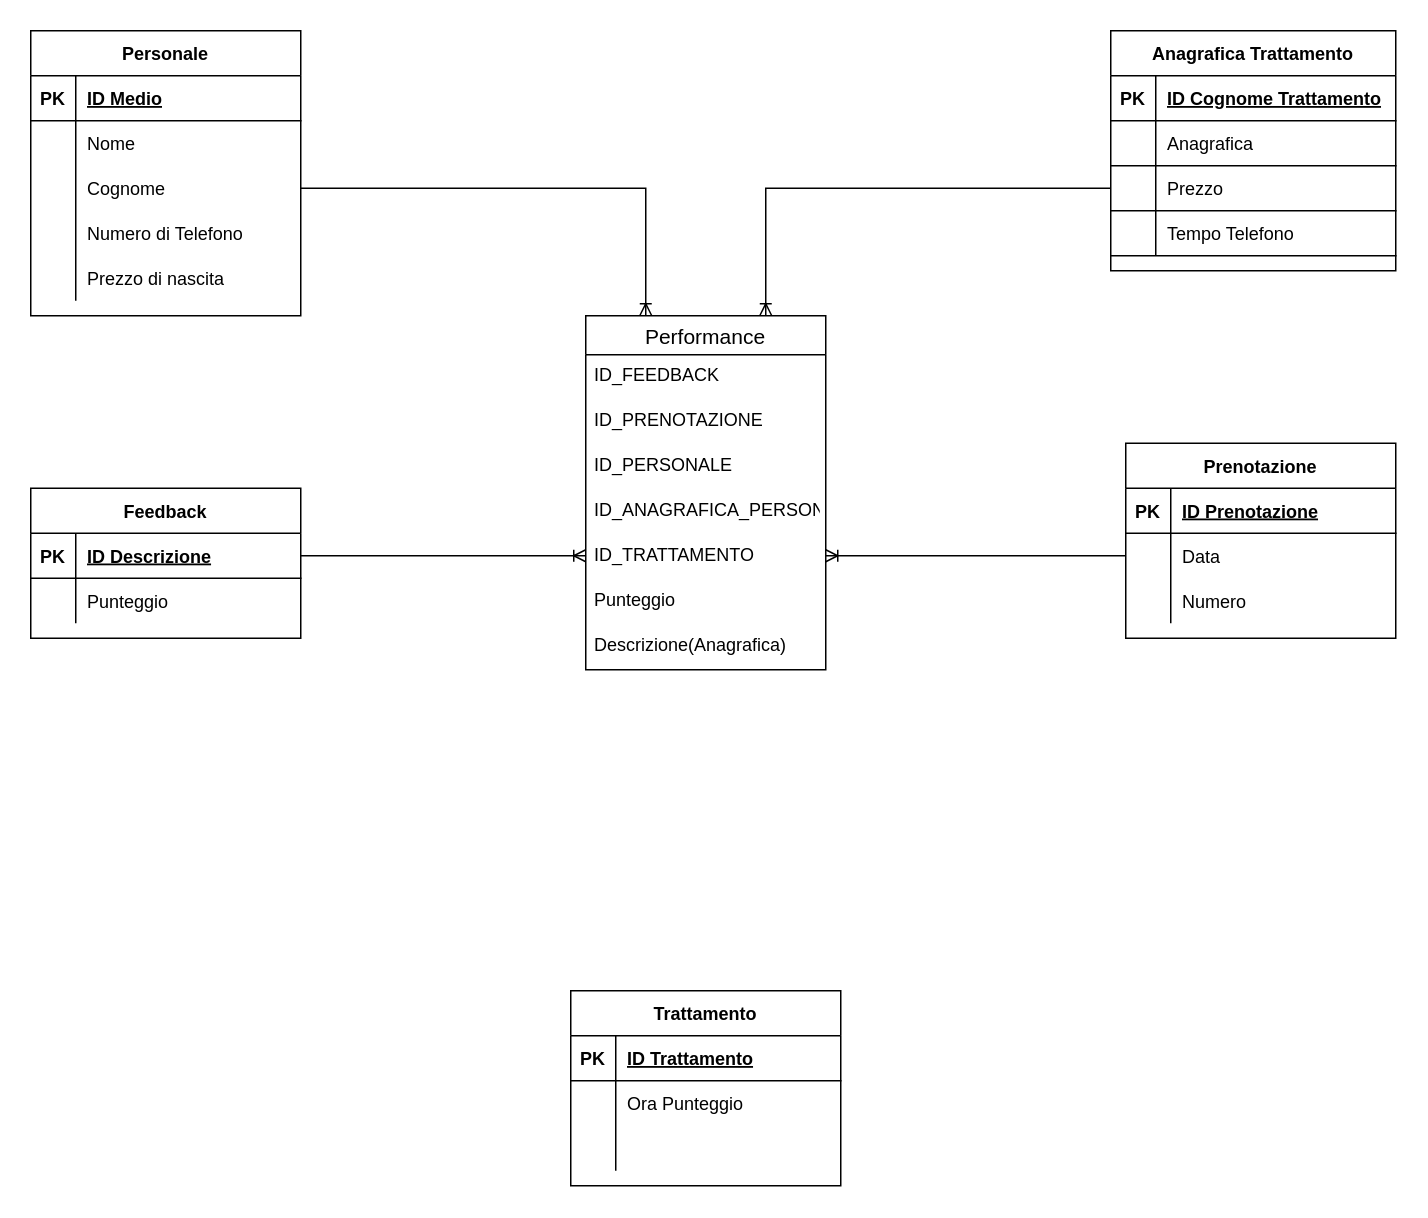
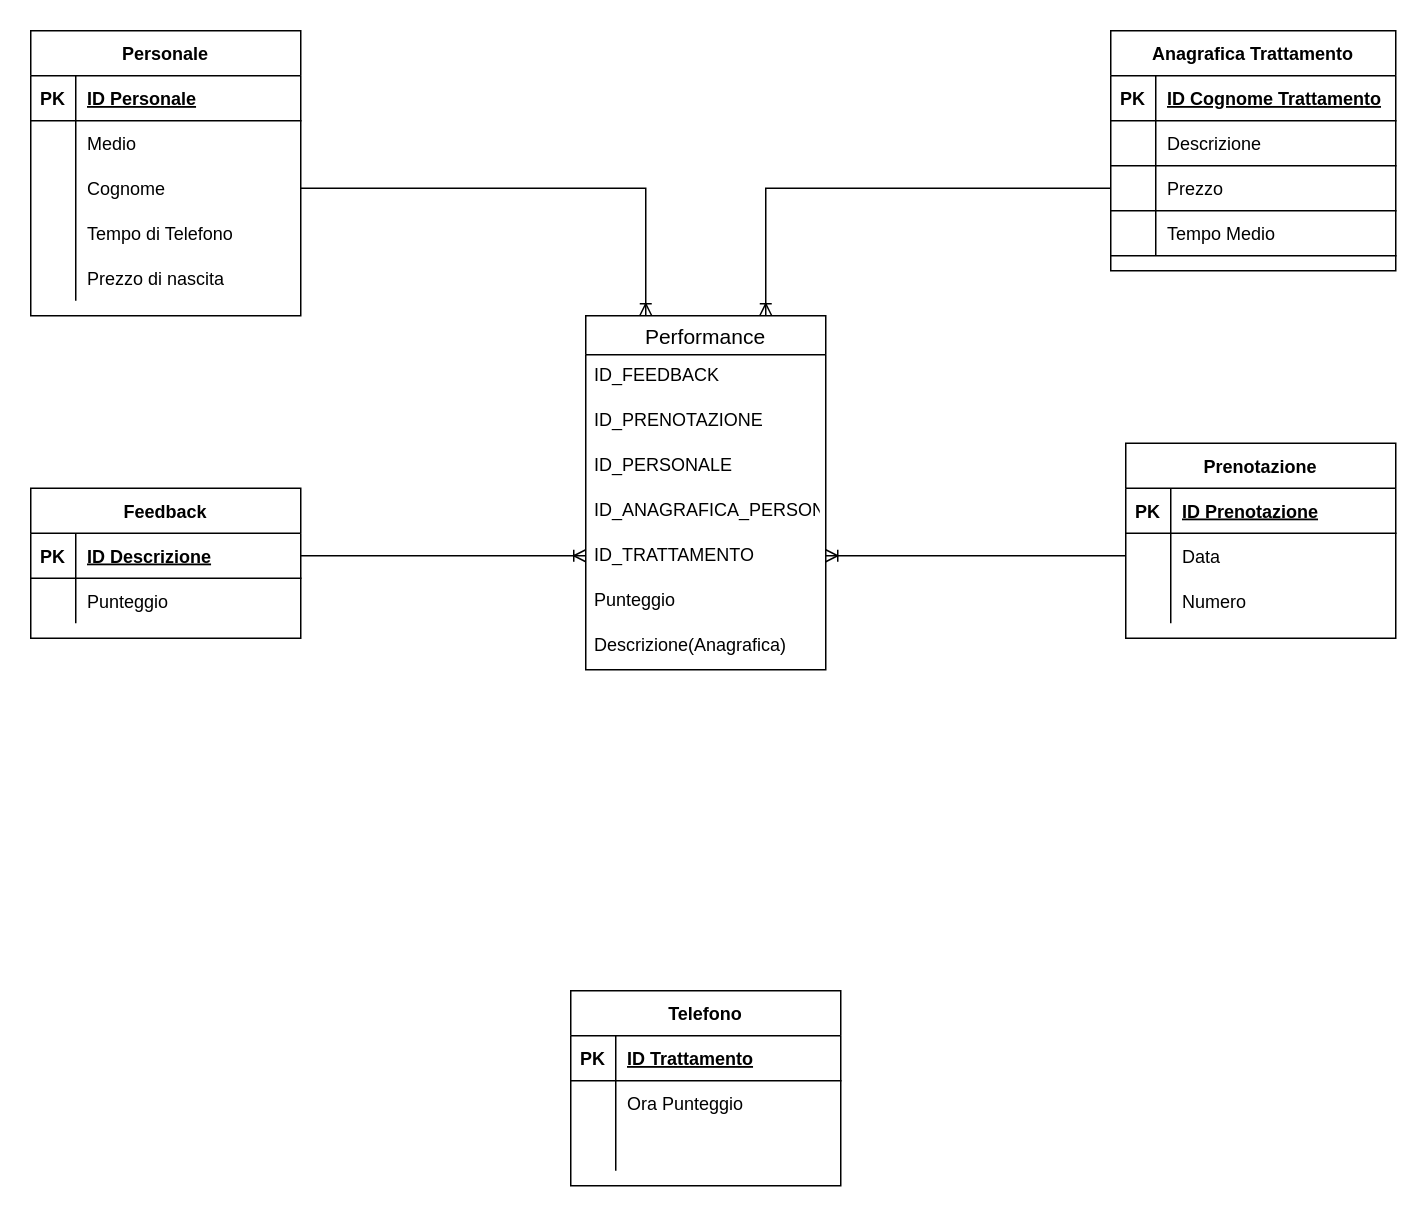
- <mxCell id="43" value="ID Medio" style="shape=partialRectangle;connectable=0;fillColor=none;top=0;left=0;bottom=0;right=0;align=left;spacingLeft=6;fontStyle=5;overflow=hidden;rounded=0;fontSize=12;" vertex="1" parent="41"><mxGeometry x="30" width="150" height="30" as="geometry"><mxRectangle width="150" height="30" as="alternateBounds" /></mxGeometry></mxCell>
+ <mxCell id="43" value="ID Personale" style="shape=partialRectangle;connectable=0;fillColor=none;top=0;left=0;bottom=0;right=0;align=left;spacingLeft=6;fontStyle=5;overflow=hidden;rounded=0;fontSize=12;" vertex="1" parent="41"><mxGeometry x="30" width="150" height="30" as="geometry"><mxRectangle width="150" height="30" as="alternateBounds" /></mxGeometry></mxCell>
- <mxCell id="46" value="Nome" style="shape=partialRectangle;connectable=0;fillColor=none;top=0;left=0;bottom=0;right=0;align=left;spacingLeft=6;overflow=hidden;rounded=0;fontSize=12;" vertex="1" parent="44"><mxGeometry x="30" width="150" height="30" as="geometry"><mxRectangle width="150" height="30" as="alternateBounds" /></mxGeometry></mxCell>
+ <mxCell id="46" value="Medio" style="shape=partialRectangle;connectable=0;fillColor=none;top=0;left=0;bottom=0;right=0;align=left;spacingLeft=6;overflow=hidden;rounded=0;fontSize=12;" vertex="1" parent="44"><mxGeometry x="30" width="150" height="30" as="geometry"><mxRectangle width="150" height="30" as="alternateBounds" /></mxGeometry></mxCell>
- <mxCell id="33" value="Anagrafica" style="shape=partialRectangle;connectable=0;fillColor=none;top=0;left=0;bottom=0;right=0;align=left;spacingLeft=6;fontStyle=0;overflow=hidden;" vertex="1" parent="31"><mxGeometry x="30" width="160" height="30" as="geometry"><mxRectangle width="160" height="30" as="alternateBounds" /></mxGeometry></mxCell>
+ <mxCell id="33" value="Descrizione" style="shape=partialRectangle;connectable=0;fillColor=none;top=0;left=0;bottom=0;right=0;align=left;spacingLeft=6;fontStyle=0;overflow=hidden;" vertex="1" parent="31"><mxGeometry x="30" width="160" height="30" as="geometry"><mxRectangle width="160" height="30" as="alternateBounds" /></mxGeometry></mxCell>
- <mxCell id="52" value="Numero di Telefono" style="shape=partialRectangle;connectable=0;fillColor=none;top=0;left=0;bottom=0;right=0;align=left;spacingLeft=6;overflow=hidden;rounded=0;fontSize=12;" vertex="1" parent="50"><mxGeometry x="30" width="150" height="30" as="geometry"><mxRectangle width="150" height="30" as="alternateBounds" /></mxGeometry></mxCell>
+ <mxCell id="52" value="Tempo di Telefono" style="shape=partialRectangle;connectable=0;fillColor=none;top=0;left=0;bottom=0;right=0;align=left;spacingLeft=6;overflow=hidden;rounded=0;fontSize=12;" vertex="1" parent="50"><mxGeometry x="30" width="150" height="30" as="geometry"><mxRectangle width="150" height="30" as="alternateBounds" /></mxGeometry></mxCell>
- <mxCell id="39" value="Tempo Telefono" style="shape=partialRectangle;connectable=0;fillColor=none;top=0;left=0;bottom=0;right=0;align=left;spacingLeft=6;fontStyle=0;overflow=hidden;" vertex="1" parent="37"><mxGeometry x="30" width="160" height="30" as="geometry"><mxRectangle width="160" height="30" as="alternateBounds" /></mxGeometry></mxCell>
+ <mxCell id="39" value="Tempo Medio" style="shape=partialRectangle;connectable=0;fillColor=none;top=0;left=0;bottom=0;right=0;align=left;spacingLeft=6;fontStyle=0;overflow=hidden;" vertex="1" parent="37"><mxGeometry x="30" width="160" height="30" as="geometry"><mxRectangle width="160" height="30" as="alternateBounds" /></mxGeometry></mxCell>
- <mxCell id="56" value="Trattamento" style="shape=table;startSize=30;container=1;collapsible=1;childLayout=tableLayout;fixedRows=1;rowLines=0;fontStyle=1;align=center;resizeLast=1;rounded=0;" vertex="1" parent="1"><mxGeometry x="380" y="660" width="180" height="130" as="geometry" /></mxCell>
+ <mxCell id="56" value="Telefono" style="shape=table;startSize=30;container=1;collapsible=1;childLayout=tableLayout;fixedRows=1;rowLines=0;fontStyle=1;align=center;resizeLast=1;rounded=0;" vertex="1" parent="1"><mxGeometry x="380" y="660" width="180" height="130" as="geometry" /></mxCell>
